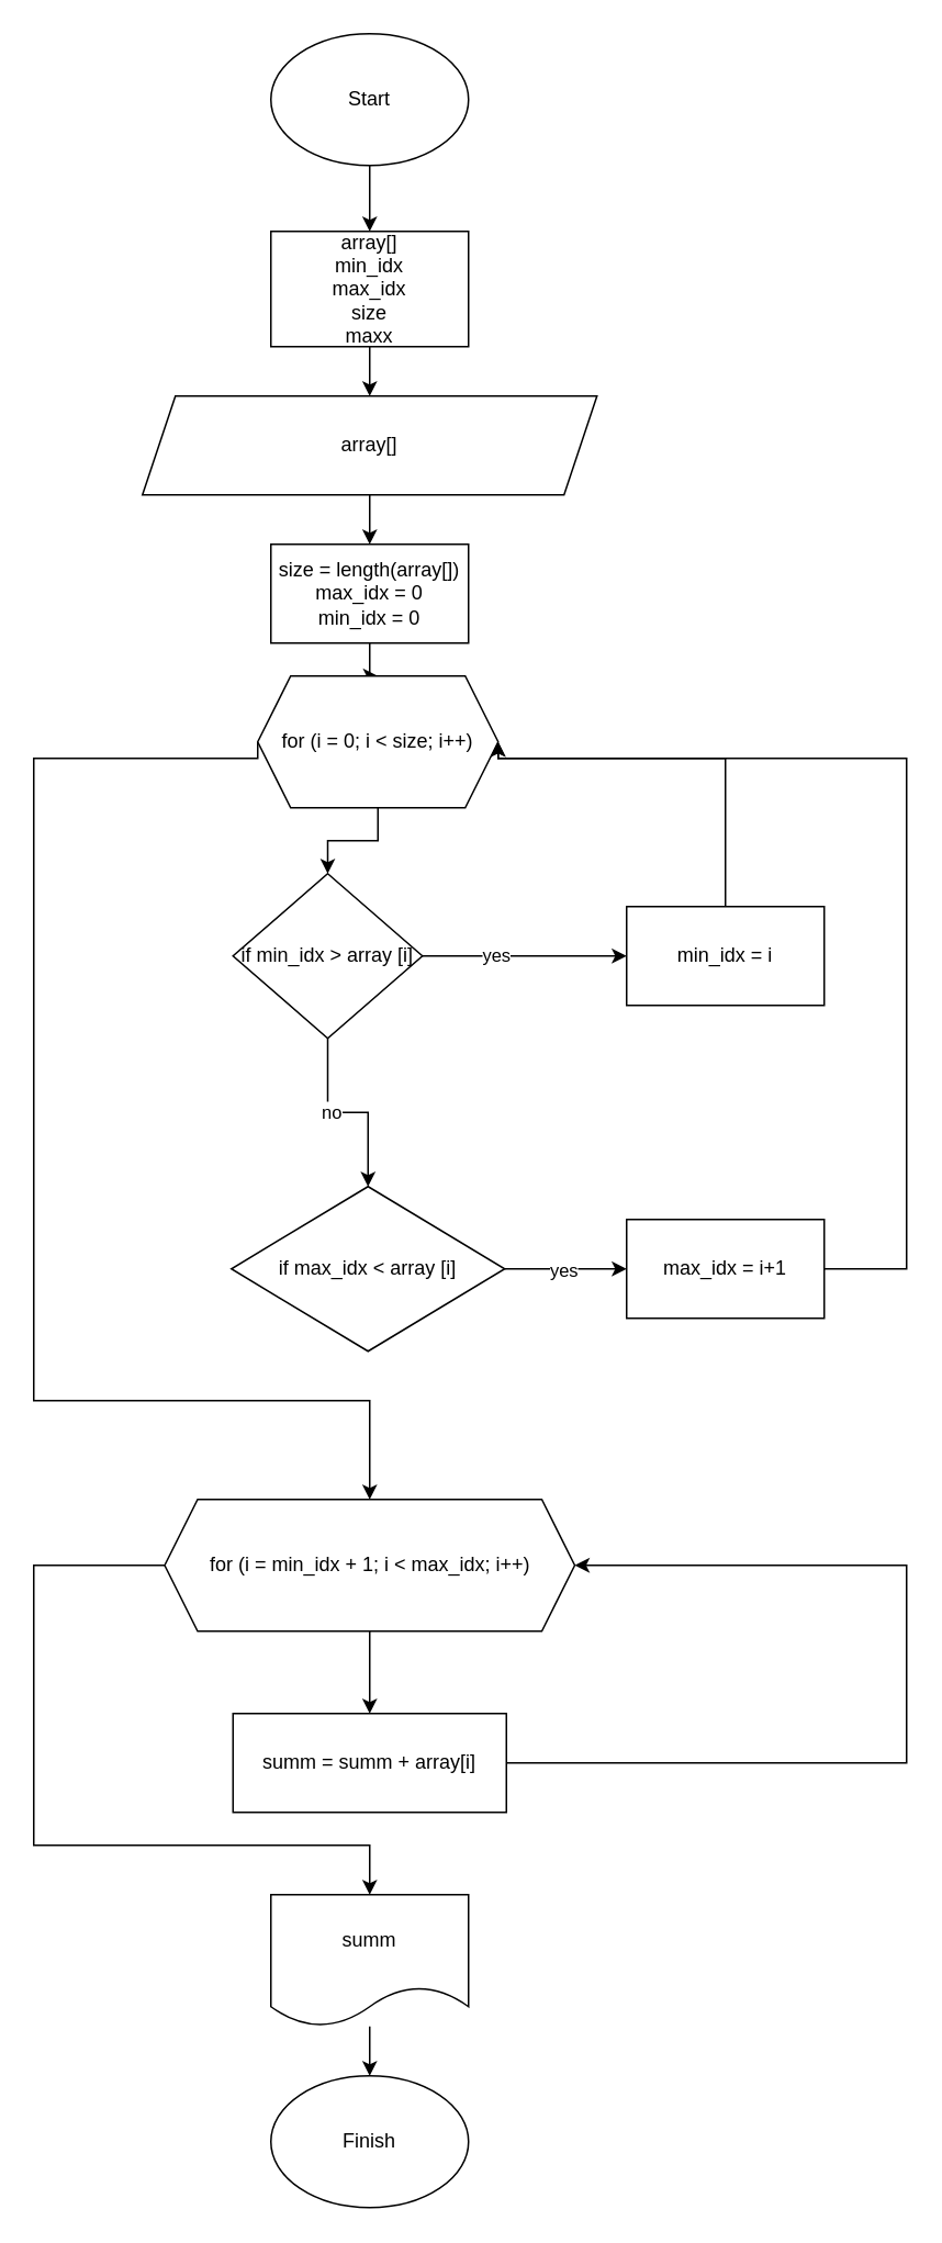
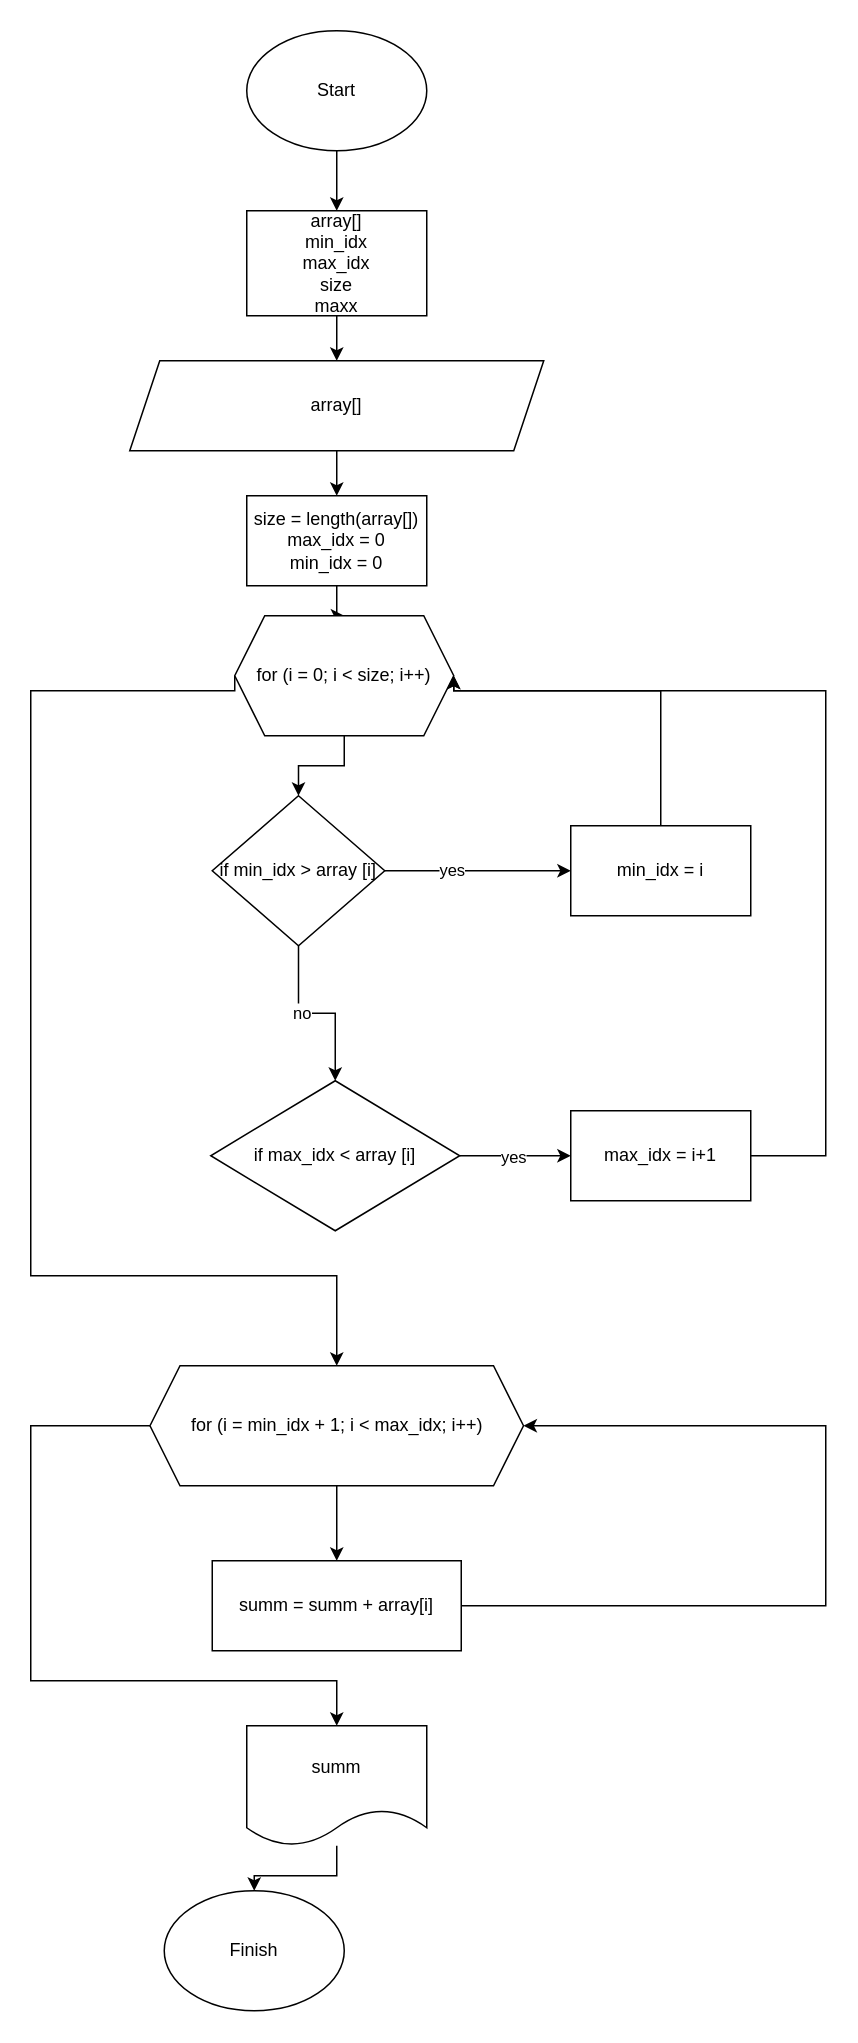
- <mxCell id="4" value="Finish" style="ellipse;whiteSpace=wrap;html=1;" vertex="1" parent="1"><mxGeometry x="164" y="1260" width="120" height="80" as="geometry" /></mxCell>
+ <mxCell id="4" value="Finish" style="ellipse;whiteSpace=wrap;html=1;" vertex="1" parent="1"><mxGeometry x="109" y="1260" width="120" height="80" as="geometry" /></mxCell>
